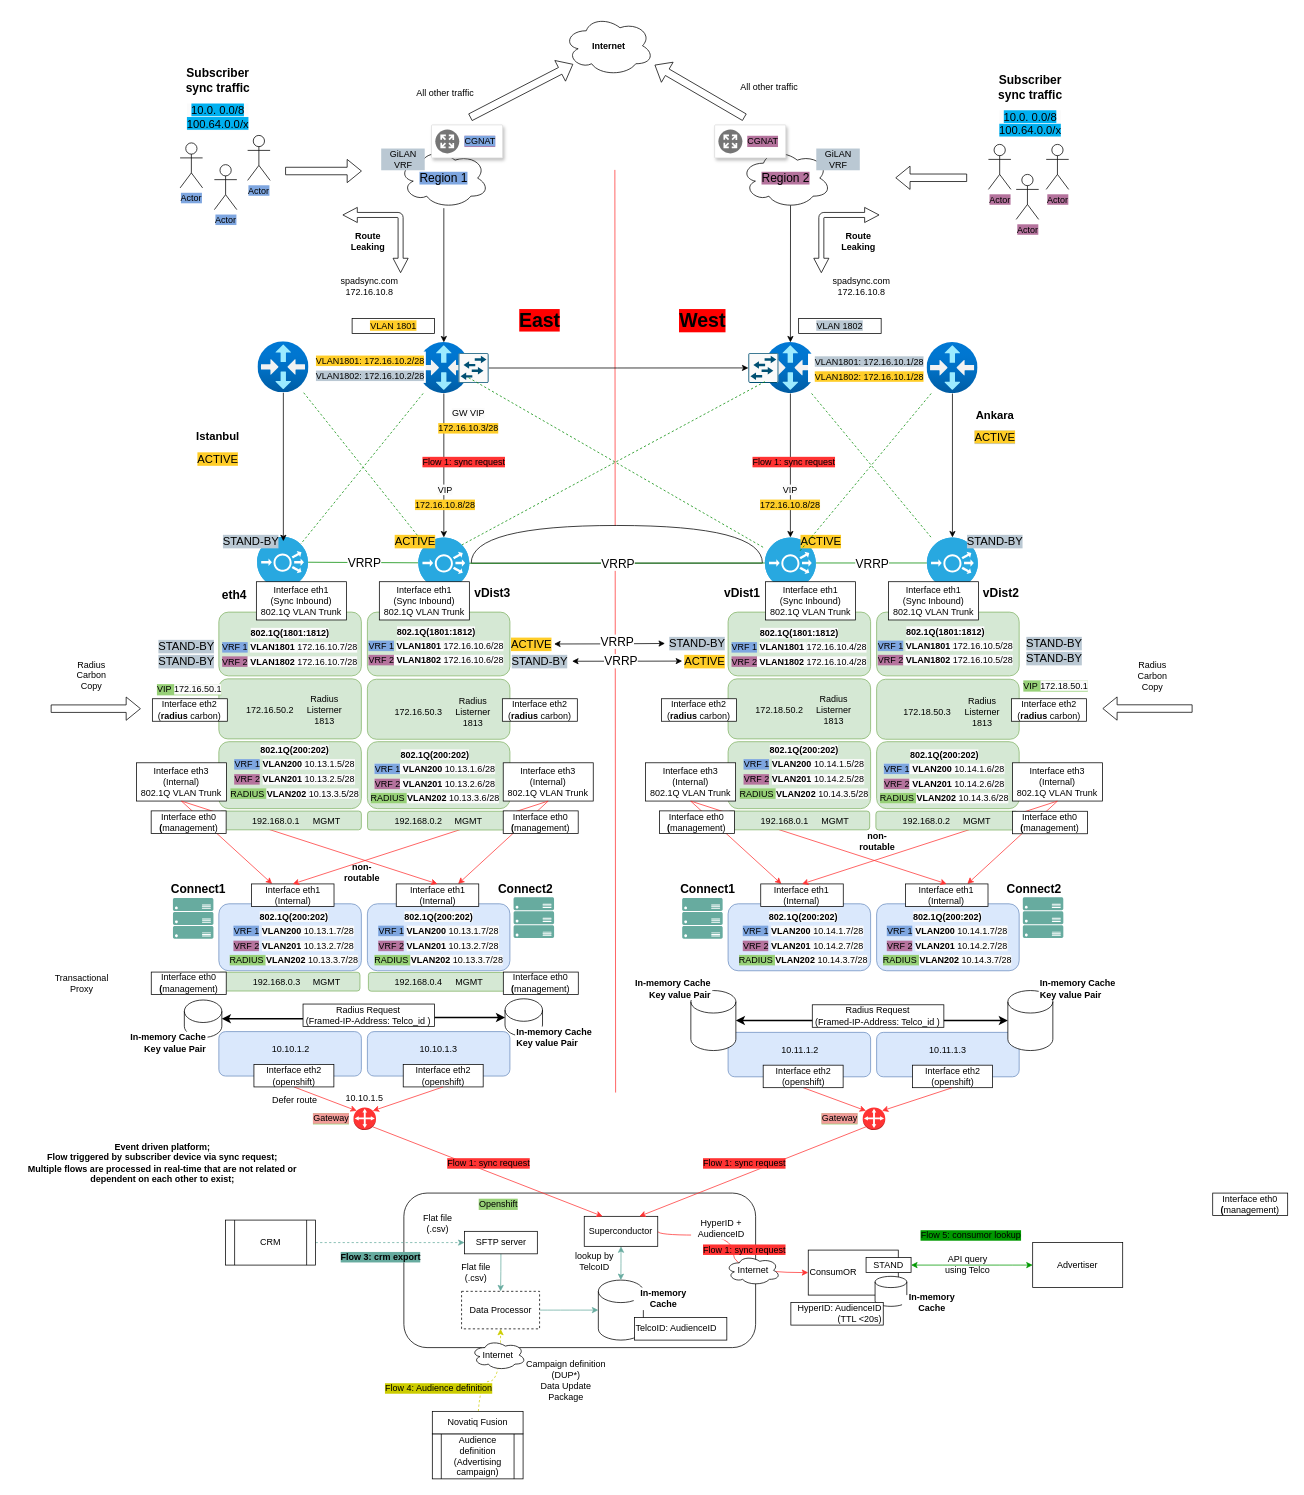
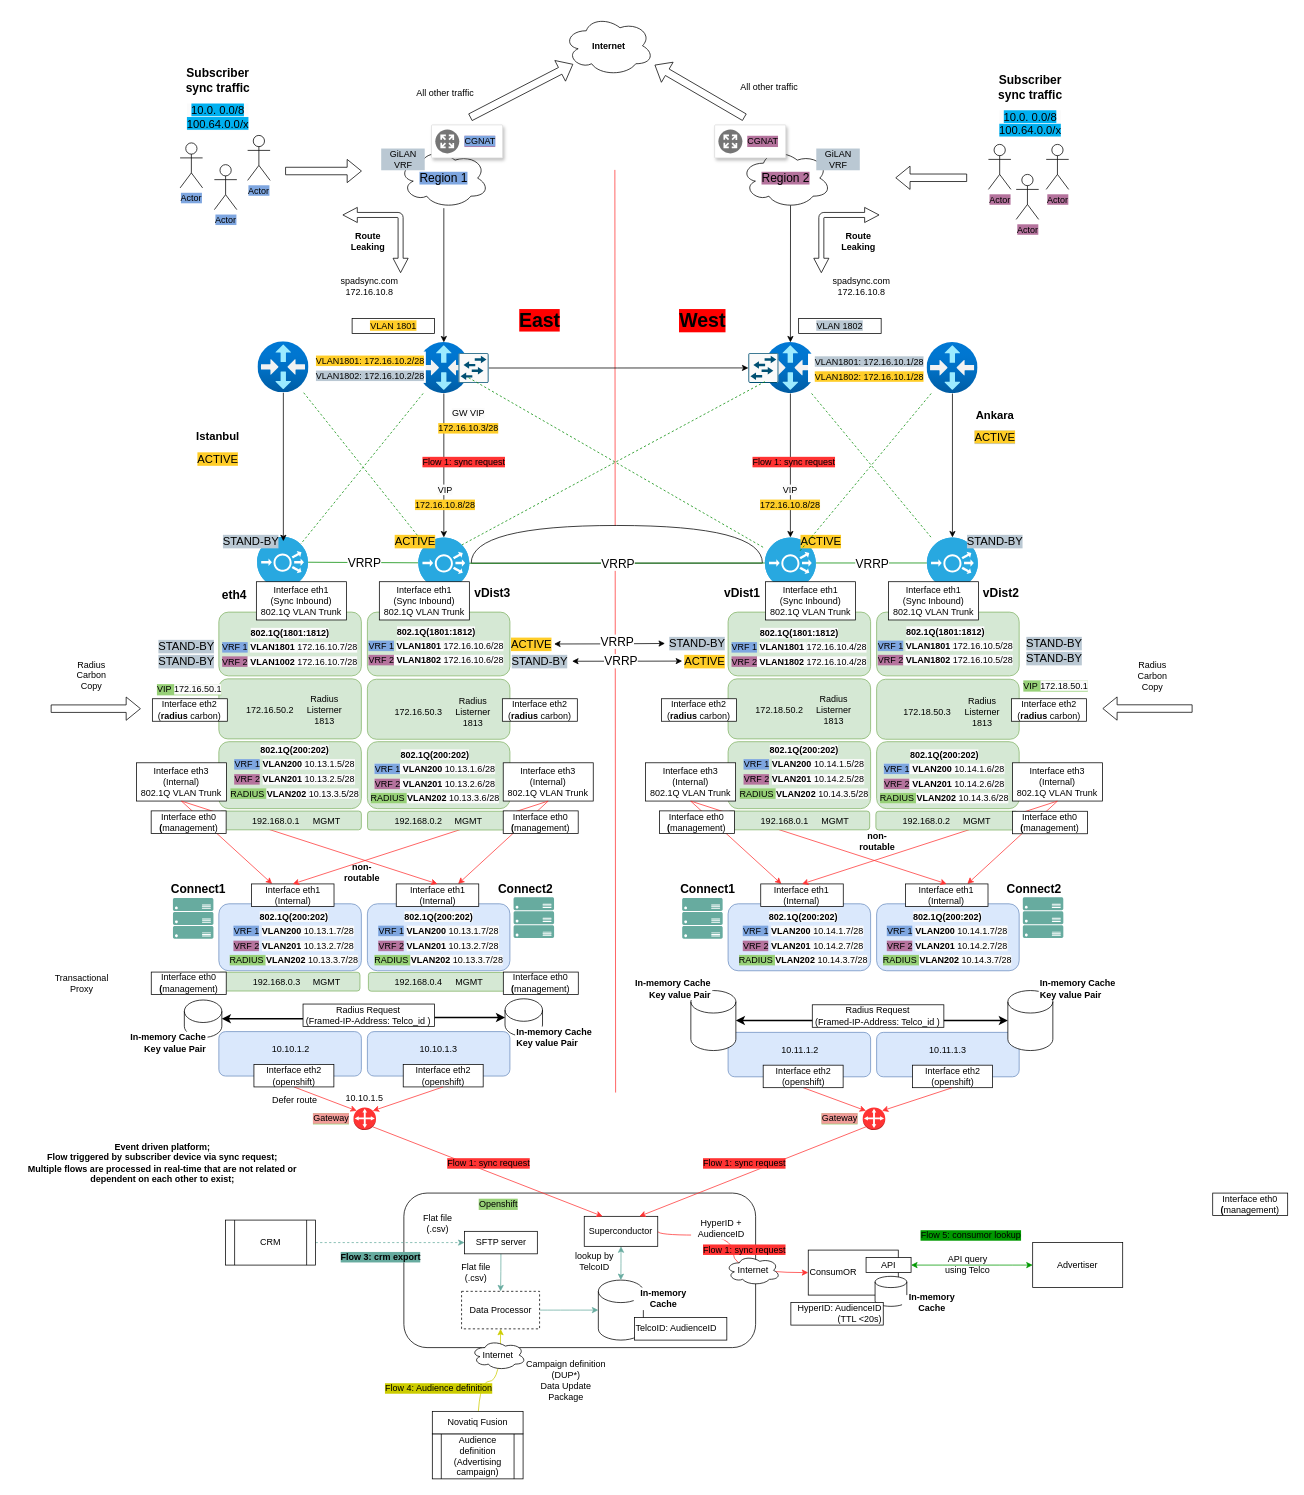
- <mxCell id="38" value="&lt;span style=&quot;color: rgb(0, 0, 0); font-family: Helvetica; font-size: 12px; font-style: normal; font-variant-ligatures: normal; font-variant-caps: normal; letter-spacing: normal; orphans: 2; text-indent: 0px; text-transform: none; widows: 2; word-spacing: 0px; -webkit-text-stroke-width: 0px; text-decoration-thickness: initial; text-decoration-style: initial; text-decoration-color: initial; float: none; display: inline !important;&quot;&gt;&lt;b style=&quot;background-color: rgb(251, 251, 251);&quot;&gt;802.1Q(1801:1812)&lt;/b&gt;&lt;br&gt;&lt;span style=&quot;background-color: rgb(126, 166, 224);&quot;&gt;VRF 1&lt;/span&gt;&lt;/span&gt;&lt;span style=&quot;color: rgb(0, 0, 0); font-family: Helvetica; font-size: 12px; font-style: normal; font-variant-ligatures: normal; font-variant-caps: normal; letter-spacing: normal; orphans: 2; text-indent: 0px; text-transform: none; widows: 2; word-spacing: 0px; -webkit-text-stroke-width: 0px; text-decoration-thickness: initial; text-decoration-style: initial; text-decoration-color: initial; float: none; display: inline !important;&quot;&gt; &lt;b style=&quot;background-color: rgb(251, 251, 251);&quot;&gt;VLAN1801 &lt;/b&gt;&lt;span style=&quot;background-color: rgb(251, 251, 251);&quot;&gt;172.16.10.7/28&lt;/span&gt;&lt;br&gt;&lt;span style=&quot;background-color: rgb(181, 115, 157);&quot;&gt;VRF 2&lt;/span&gt;&lt;/span&gt;&lt;span style=&quot;color: rgb(0, 0, 0); font-family: Helvetica; font-size: 12px; font-style: normal; font-variant-ligatures: normal; font-variant-caps: normal; letter-spacing: normal; orphans: 2; text-indent: 0px; text-transform: none; widows: 2; word-spacing: 0px; -webkit-text-stroke-width: 0px; background-color: rgb(251, 251, 251); text-decoration-thickness: initial; text-decoration-style: initial; text-decoration-color: initial; float: none; display: inline !important;&quot;&gt; &lt;b&gt;VLAN1802 &lt;/b&gt;172.16.10.7/28&lt;br&gt;&lt;/span&gt;" style="text;whiteSpace=wrap;html=1;fontSize=16;fontColor=#000000;align=center;verticalAlign=middle;" vertex="1" parent="1"><mxGeometry x="291.06" y="828.01" width="190" height="65" as="geometry" /></mxCell>
+ <mxCell id="38" value="&lt;span style=&quot;color: rgb(0, 0, 0); font-family: Helvetica; font-size: 12px; font-style: normal; font-variant-ligatures: normal; font-variant-caps: normal; letter-spacing: normal; orphans: 2; text-indent: 0px; text-transform: none; widows: 2; word-spacing: 0px; -webkit-text-stroke-width: 0px; text-decoration-thickness: initial; text-decoration-style: initial; text-decoration-color: initial; float: none; display: inline !important;&quot;&gt;&lt;b style=&quot;background-color: rgb(251, 251, 251);&quot;&gt;802.1Q(1801:1812)&lt;/b&gt;&lt;br&gt;&lt;span style=&quot;background-color: rgb(126, 166, 224);&quot;&gt;VRF 1&lt;/span&gt;&lt;/span&gt;&lt;span style=&quot;color: rgb(0, 0, 0); font-family: Helvetica; font-size: 12px; font-style: normal; font-variant-ligatures: normal; font-variant-caps: normal; letter-spacing: normal; orphans: 2; text-indent: 0px; text-transform: none; widows: 2; word-spacing: 0px; -webkit-text-stroke-width: 0px; text-decoration-thickness: initial; text-decoration-style: initial; text-decoration-color: initial; float: none; display: inline !important;&quot;&gt; &lt;b style=&quot;background-color: rgb(251, 251, 251);&quot;&gt;VLAN1801 &lt;/b&gt;&lt;span style=&quot;background-color: rgb(251, 251, 251);&quot;&gt;172.16.10.7/28&lt;/span&gt;&lt;br&gt;&lt;span style=&quot;background-color: rgb(181, 115, 157);&quot;&gt;VRF 2&lt;/span&gt;&lt;/span&gt;&lt;span style=&quot;color: rgb(0, 0, 0); font-family: Helvetica; font-size: 12px; font-style: normal; font-variant-ligatures: normal; font-variant-caps: normal; letter-spacing: normal; orphans: 2; text-indent: 0px; text-transform: none; widows: 2; word-spacing: 0px; -webkit-text-stroke-width: 0px; background-color: rgb(251, 251, 251); text-decoration-thickness: initial; text-decoration-style: initial; text-decoration-color: initial; float: none; display: inline !important;&quot;&gt; &lt;b&gt;VLAN1002 &lt;/b&gt;172.16.10.7/28&lt;br&gt;&lt;/span&gt;" style="text;whiteSpace=wrap;html=1;fontSize=16;fontColor=#000000;align=center;verticalAlign=middle;" vertex="1" parent="1"><mxGeometry x="291.06" y="828.01" width="190" height="65" as="geometry" /></mxCell>
- <mxCell id="111" value="STAND" style="text;html=1;strokeColor=default;fillColor=default;align=center;verticalAlign=middle;whiteSpace=wrap;rounded=0;labelBackgroundColor=none;" vertex="1" parent="1"><mxGeometry x="1153.87" y="1676" width="60" height="20" as="geometry" /></mxCell>
+ <mxCell id="111" value="API" style="text;html=1;strokeColor=default;fillColor=default;align=center;verticalAlign=middle;whiteSpace=wrap;rounded=0;labelBackgroundColor=none;" vertex="1" parent="1"><mxGeometry x="1153.87" y="1676" width="60" height="20" as="geometry" /></mxCell>
- <mxCell id="109" style="edgeStyle=orthogonalEdgeStyle;curved=1;rounded=0;orthogonalLoop=1;jettySize=auto;html=1;entryX=0.5;entryY=1;entryDx=0;entryDy=0;startArrow=none;startFill=0;strokeColor=#CCCC00;dashed=1;" edge="1" parent="1" source="110" target="116"><mxGeometry relative="1" as="geometry" /></mxCell>
+ <mxCell id="109" style="edgeStyle=orthogonalEdgeStyle;curved=1;rounded=0;orthogonalLoop=1;jettySize=auto;html=1;entryX=0.5;entryY=1;entryDx=0;entryDy=0;startArrow=none;startFill=0;strokeColor=#CCCC00;" edge="1" parent="1" source="110" target="116"><mxGeometry relative="1" as="geometry" /></mxCell>
